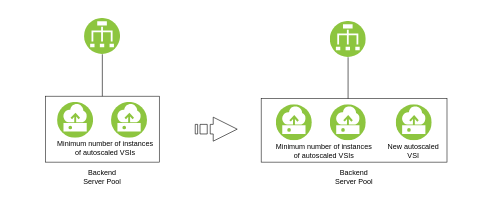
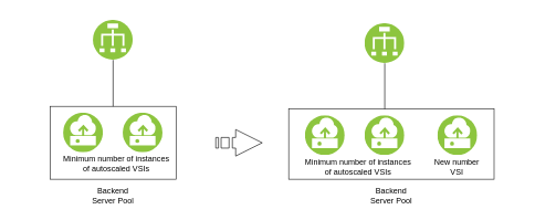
- <mxCell id="22" value="New autoscaled VSI" style="text;html=1;strokeColor=none;fillColor=none;align=center;verticalAlign=middle;whiteSpace=wrap;rounded=0;sketch=0;" vertex="1" parent="4"><mxGeometry x="569" y="211" width="90" height="20" as="geometry" /></mxCell>
+ <mxCell id="22" value="New number VSI" style="text;html=1;strokeColor=none;fillColor=none;align=center;verticalAlign=middle;whiteSpace=wrap;rounded=0;sketch=0;" vertex="1" parent="4"><mxGeometry x="569" y="211" width="90" height="20" as="geometry" /></mxCell>
